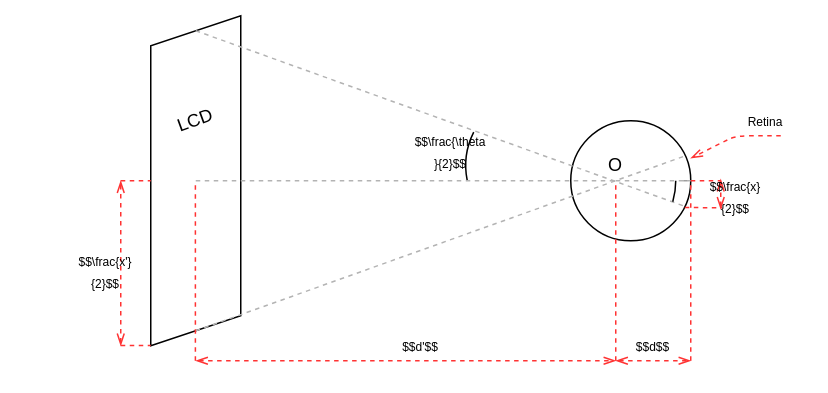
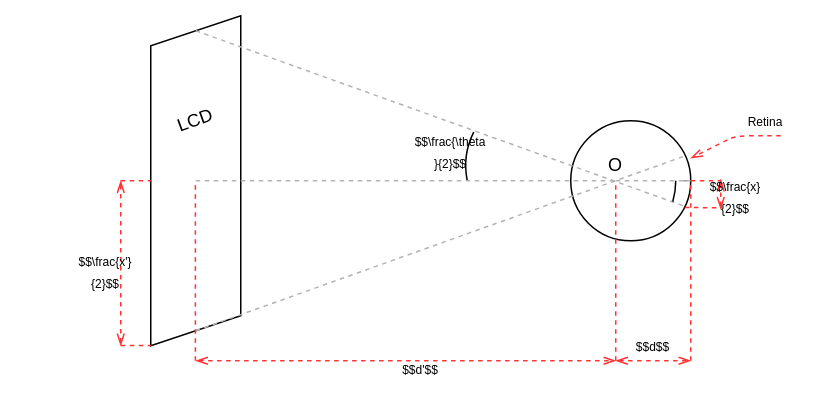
- <mxCell id="12" value="&lt;span style=&quot;font-size: 8px&quot;&gt;$$d'$$&lt;/span&gt;" style="text;html=1;strokeColor=none;fillColor=none;align=center;verticalAlign=middle;whiteSpace=wrap;rounded=0;" vertex="1" parent="1"><mxGeometry x="260" y="220" width="40" height="20" as="geometry" /></mxCell>
+ <mxCell id="12" value="&lt;span style=&quot;font-size: 8px&quot;&gt;$$d'$$&lt;/span&gt;" style="text;html=1;strokeColor=none;fillColor=none;align=center;verticalAlign=middle;whiteSpace=wrap;rounded=0;" vertex="1" parent="1"><mxGeometry x="260" y="235" width="40" height="20" as="geometry" /></mxCell>
